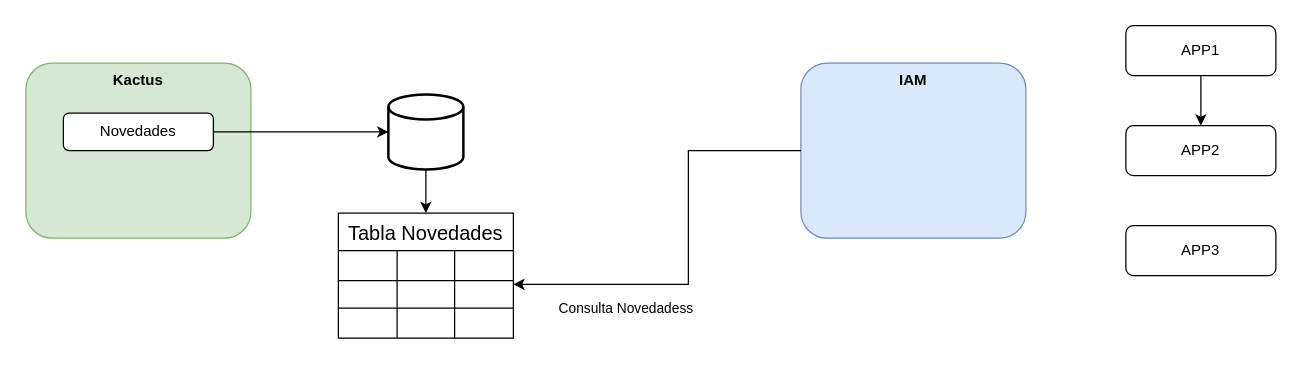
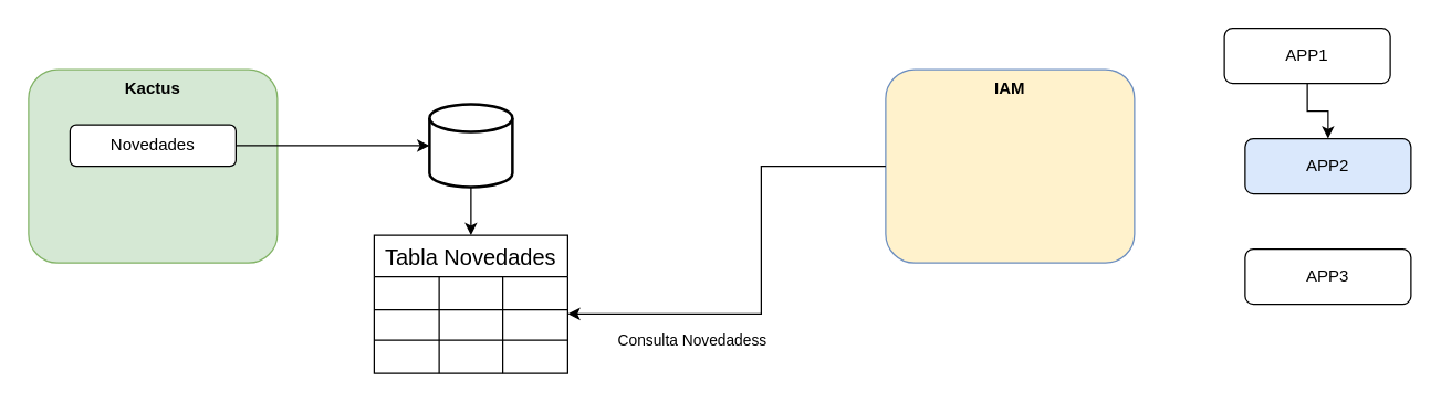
- <mxCell id="24" value="APP1" style="rounded=1;whiteSpace=wrap;html=1;" vertex="1" parent="1"><mxGeometry x="900" y="20" width="120" height="40" as="geometry" /></mxCell>
+ <mxCell id="24" value="APP1" style="rounded=1;whiteSpace=wrap;html=1;" vertex="1" parent="1"><mxGeometry x="885" y="20" width="120" height="40" as="geometry" /></mxCell>
- <mxCell id="20" value="&lt;b&gt;IAM&lt;/b&gt;" style="rounded=1;whiteSpace=wrap;html=1;verticalAlign=top;fillColor=#dae8fc;strokeColor=#6c8ebf;" vertex="1" parent="1"><mxGeometry x="640" y="50" width="180" height="140" as="geometry" /></mxCell>
+ <mxCell id="20" value="&lt;b&gt;IAM&lt;/b&gt;" style="rounded=1;whiteSpace=wrap;html=1;verticalAlign=top;fillColor=#fff2cc;strokeColor=#6c8ebf;" vertex="1" parent="1"><mxGeometry x="640" y="50" width="180" height="140" as="geometry" /></mxCell>
- <mxCell id="25" value="APP2" style="rounded=1;whiteSpace=wrap;html=1;" vertex="1" parent="1"><mxGeometry x="900" y="100" width="120" height="40" as="geometry" /></mxCell>
+ <mxCell id="25" value="APP2" style="rounded=1;whiteSpace=wrap;html=1;fillColor=#dae8fc;" vertex="1" parent="1"><mxGeometry x="900" y="100" width="120" height="40" as="geometry" /></mxCell>
